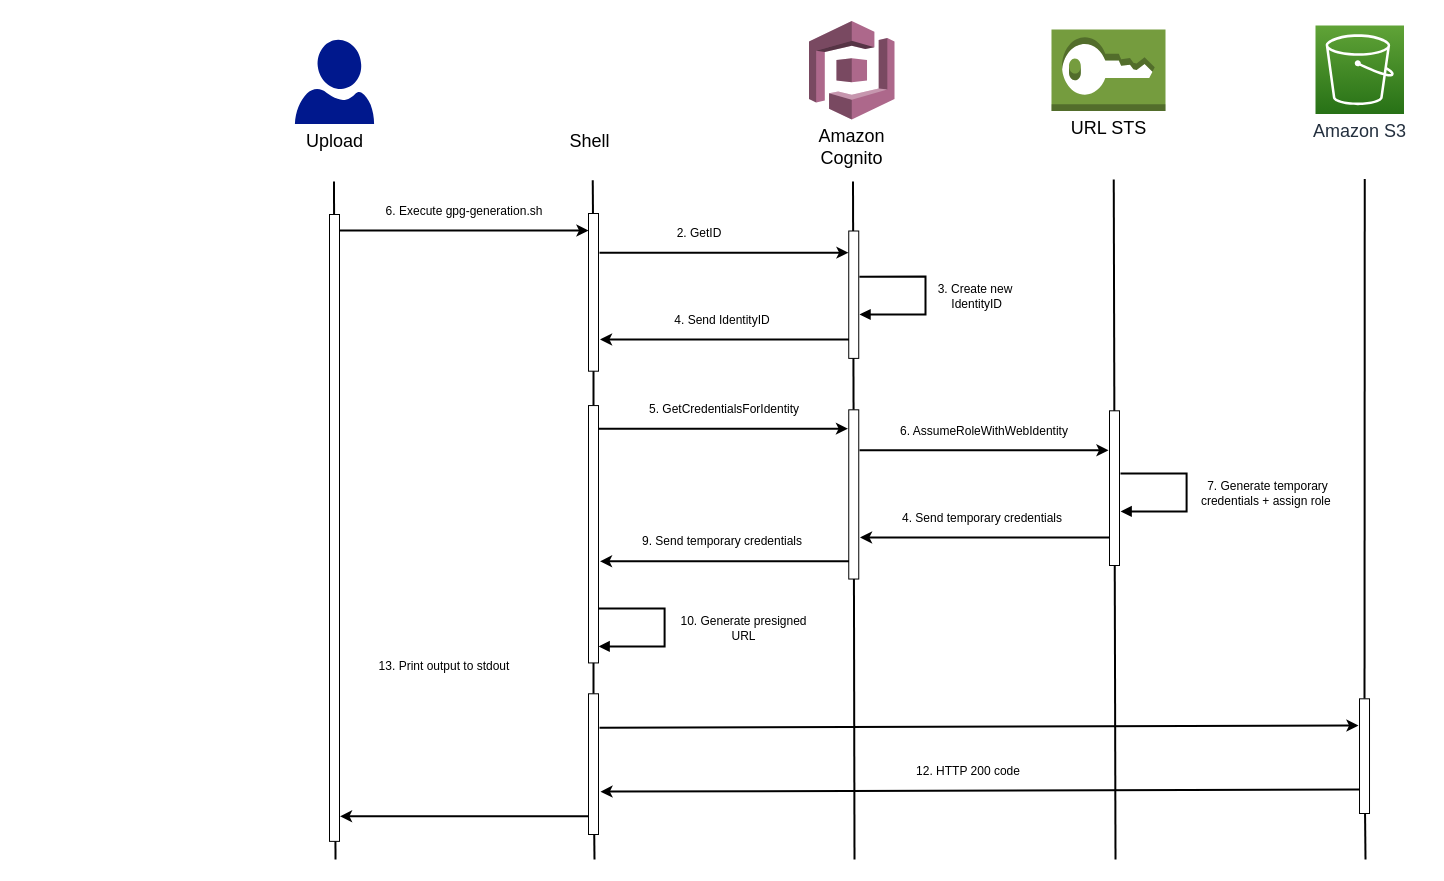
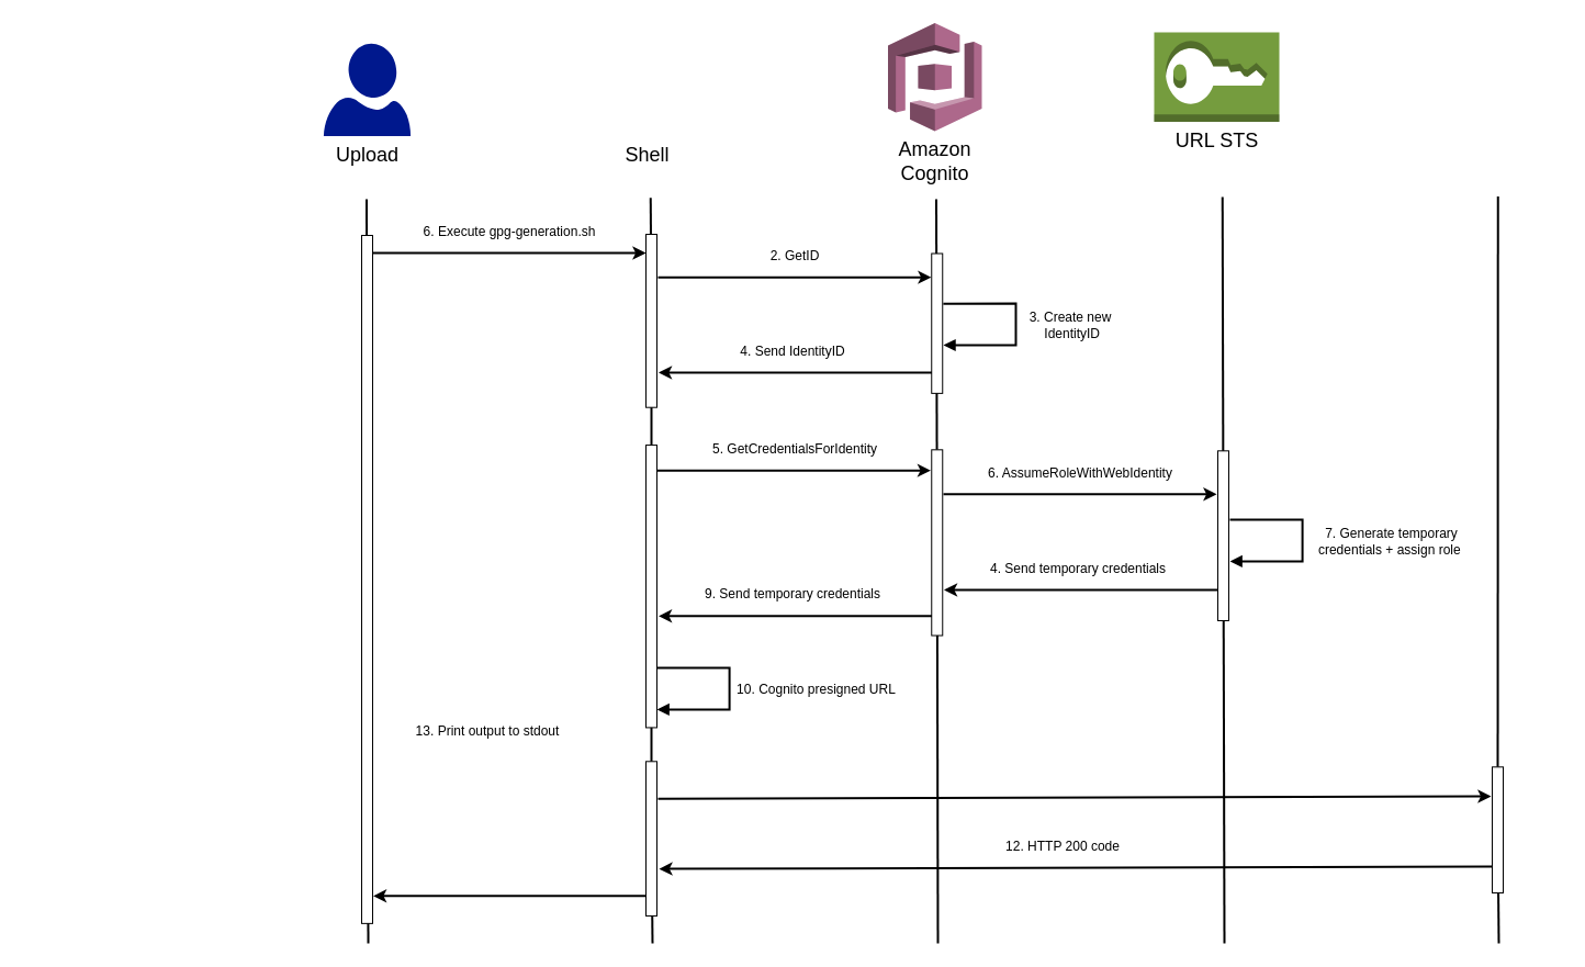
- <mxCell id="50" value="&lt;font style=&quot;font-size: 18px;&quot;&gt;Amazon S3&lt;/font&gt;" style="sketch=0;points=[[0,0,0],[0.25,0,0],[0.5,0,0],[0.75,0,0],[1,0,0],[0,1,0],[0.25,1,0],[0.5,1,0],[0.75,1,0],[1,1,0],[0,0.25,0],[0,0.5,0],[0,0.75,0],[1,0.25,0],[1,0.5,0],[1,0.75,0]];outlineConnect=0;fontColor=#232F3E;gradientColor=#60A337;gradientDirection=north;fillColor=#277116;strokeColor=#ffffff;dashed=0;verticalLabelPosition=bottom;verticalAlign=top;align=center;html=1;fontSize=12;fontStyle=0;aspect=fixed;shape=mxgraph.aws4.resourceIcon;resIcon=mxgraph.aws4.s3;" vertex="1" parent="1"><mxGeometry x="1315" y="25" width="88.5" height="88.5" as="geometry" /></mxCell>
- <mxCell id="14" value="2. GetID" style="text;html=1;strokeColor=none;fillColor=none;align=center;verticalAlign=middle;whiteSpace=wrap;rounded=0;fontSize=12;" parent="1" vertex="1"><mxGeometry x="616" y="218" width="166" height="30" as="geometry" /></mxCell>
+ <mxCell id="14" value="2. GetID" style="text;html=1;strokeColor=none;fillColor=none;align=center;verticalAlign=middle;whiteSpace=wrap;rounded=0;fontSize=12;" parent="1" vertex="1"><mxGeometry x="641" y="218" width="166" height="30" as="geometry" /></mxCell>
- <mxCell id="47" value="10. Generate presigned URL" style="text;html=1;strokeColor=none;fillColor=none;align=center;verticalAlign=middle;whiteSpace=wrap;rounded=0;fontSize=12;" parent="1" vertex="1"><mxGeometry x="667.13" y="613.08" width="152.87" height="30" as="geometry" /></mxCell>
+ <mxCell id="47" value="10. Cognito presigned URL" style="text;html=1;strokeColor=none;fillColor=none;align=center;verticalAlign=middle;whiteSpace=wrap;rounded=0;fontSize=12;" parent="1" vertex="1"><mxGeometry x="667.13" y="613.08" width="152.87" height="30" as="geometry" /></mxCell>
